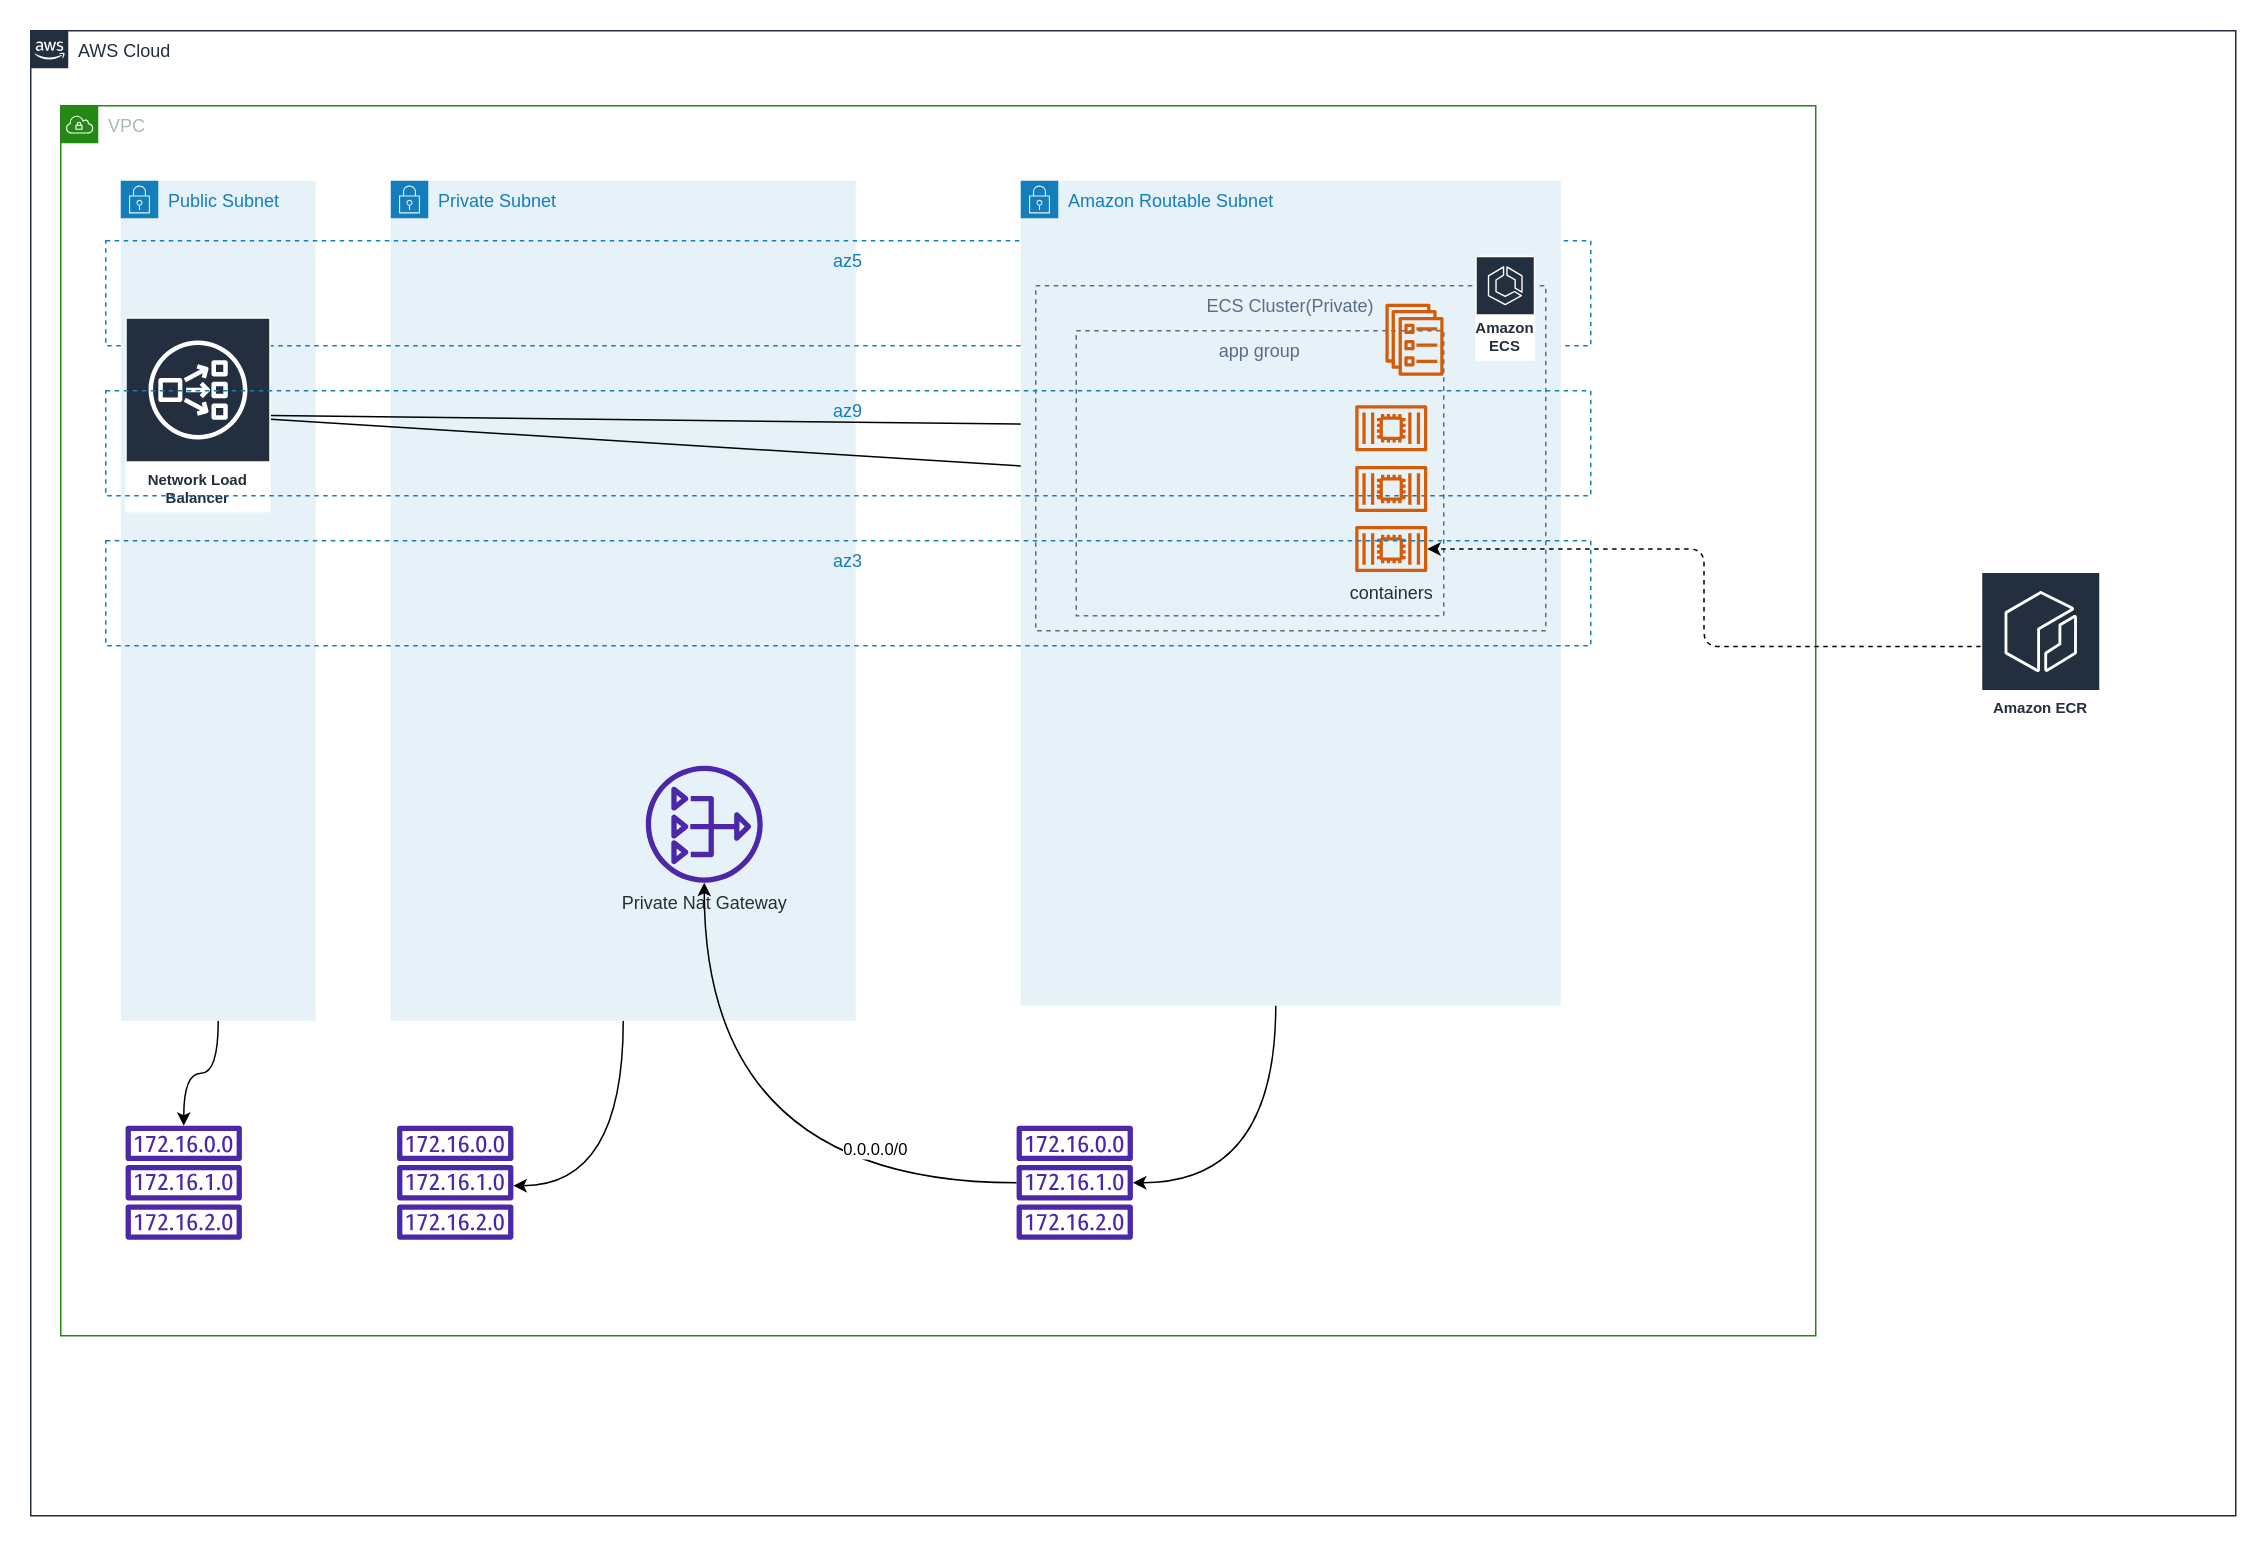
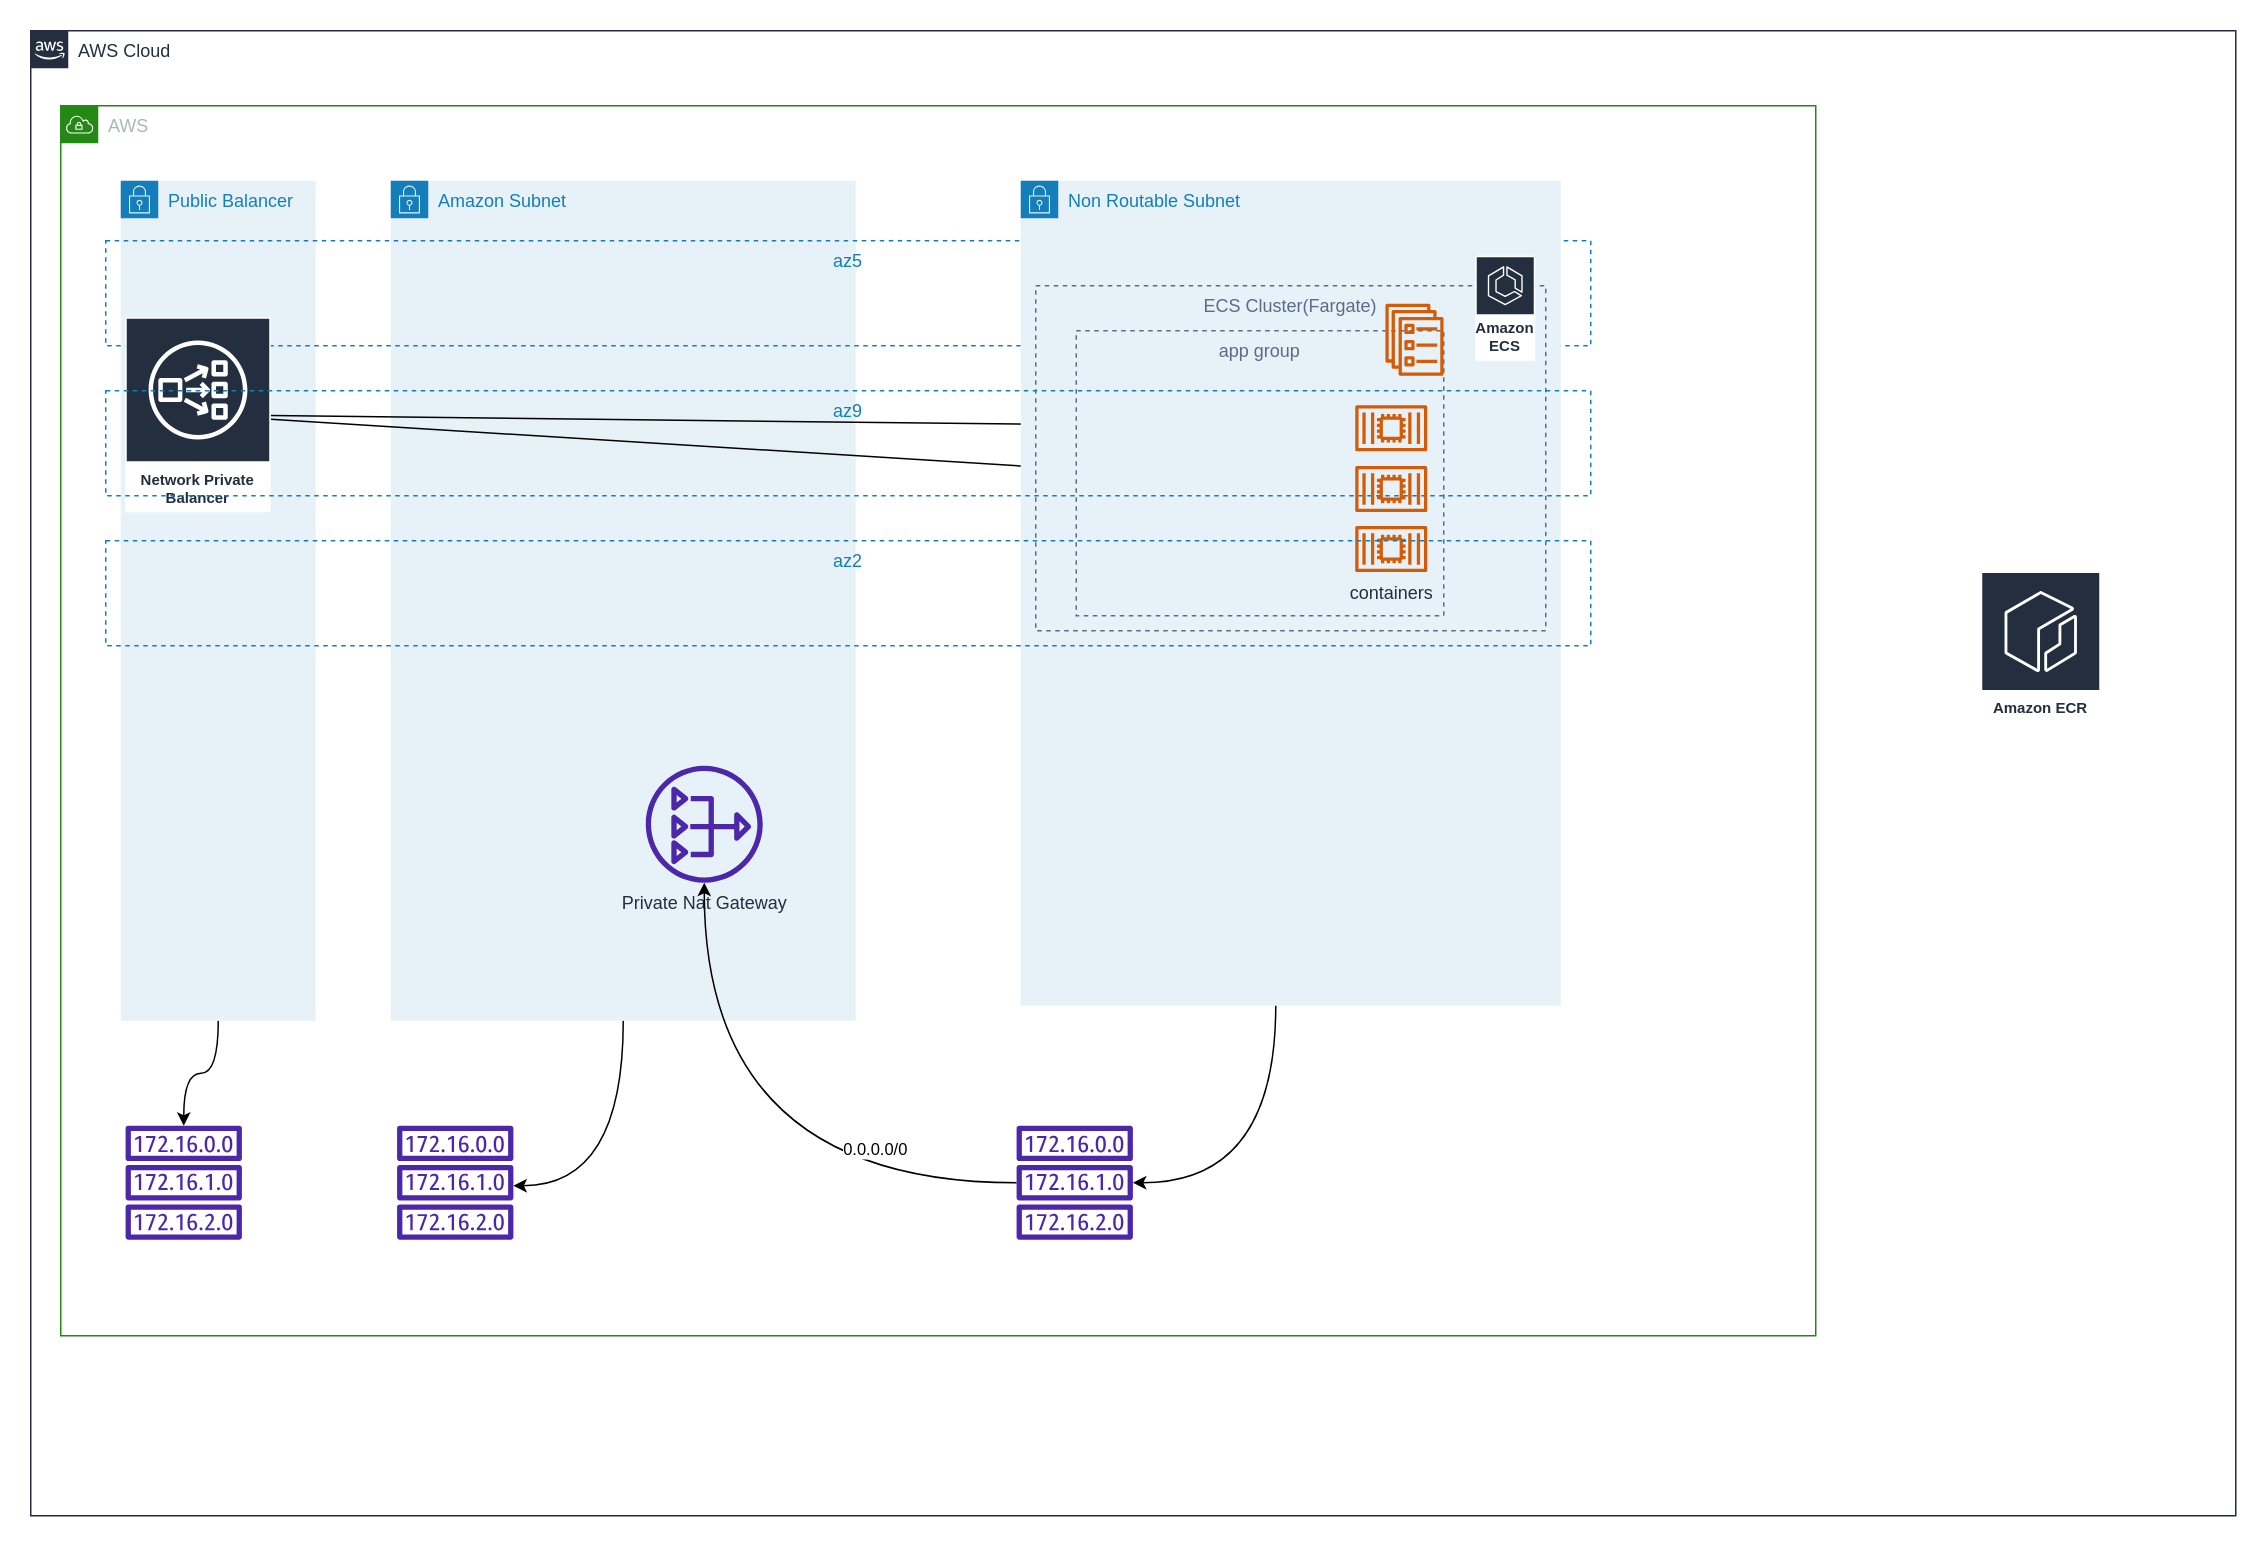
- <mxCell id="3" value="VPC" style="points=[[0,0],[0.25,0],[0.5,0],[0.75,0],[1,0],[1,0.25],[1,0.5],[1,0.75],[1,1],[0.75,1],[0.5,1],[0.25,1],[0,1],[0,0.75],[0,0.5],[0,0.25]];outlineConnect=0;gradientColor=none;html=1;whiteSpace=wrap;fontSize=12;fontStyle=0;container=1;pointerEvents=0;collapsible=0;recursiveResize=0;shape=mxgraph.aws4.group;grIcon=mxgraph.aws4.group_vpc;strokeColor=#248814;fillColor=none;verticalAlign=top;align=left;spacingLeft=30;fontColor=#AAB7B8;dashed=0;" parent="2" vertex="1"><mxGeometry x="20" y="50" width="1170" height="820" as="geometry" /></mxCell>
+ <mxCell id="3" value="AWS" style="points=[[0,0],[0.25,0],[0.5,0],[0.75,0],[1,0],[1,0.25],[1,0.5],[1,0.75],[1,1],[0.75,1],[0.5,1],[0.25,1],[0,1],[0,0.75],[0,0.5],[0,0.25]];outlineConnect=0;gradientColor=none;html=1;whiteSpace=wrap;fontSize=12;fontStyle=0;container=1;pointerEvents=0;collapsible=0;recursiveResize=0;shape=mxgraph.aws4.group;grIcon=mxgraph.aws4.group_vpc;strokeColor=#248814;fillColor=none;verticalAlign=top;align=left;spacingLeft=30;fontColor=#AAB7B8;dashed=0;" parent="2" vertex="1"><mxGeometry x="20" y="50" width="1170" height="820" as="geometry" /></mxCell>
- <mxCell id="8" value="Public Subnet" style="points=[[0,0],[0.25,0],[0.5,0],[0.75,0],[1,0],[1,0.25],[1,0.5],[1,0.75],[1,1],[0.75,1],[0.5,1],[0.25,1],[0,1],[0,0.75],[0,0.5],[0,0.25]];outlineConnect=0;gradientColor=none;html=1;whiteSpace=wrap;fontSize=12;fontStyle=0;container=1;pointerEvents=0;collapsible=0;recursiveResize=0;shape=mxgraph.aws4.group;grIcon=mxgraph.aws4.group_security_group;grStroke=0;strokeColor=#147EBA;fillColor=#E6F2F8;verticalAlign=top;align=left;spacingLeft=30;fontColor=#147EBA;dashed=0;" parent="3" vertex="1"><mxGeometry x="40" y="50" width="130" height="560" as="geometry" /></mxCell>
+ <mxCell id="8" value="Public Balancer" style="points=[[0,0],[0.25,0],[0.5,0],[0.75,0],[1,0],[1,0.25],[1,0.5],[1,0.75],[1,1],[0.75,1],[0.5,1],[0.25,1],[0,1],[0,0.75],[0,0.5],[0,0.25]];outlineConnect=0;gradientColor=none;html=1;whiteSpace=wrap;fontSize=12;fontStyle=0;container=1;pointerEvents=0;collapsible=0;recursiveResize=0;shape=mxgraph.aws4.group;grIcon=mxgraph.aws4.group_security_group;grStroke=0;strokeColor=#147EBA;fillColor=#E6F2F8;verticalAlign=top;align=left;spacingLeft=30;fontColor=#147EBA;dashed=0;" parent="3" vertex="1"><mxGeometry x="40" y="50" width="130" height="560" as="geometry" /></mxCell>
- <mxCell id="5" value="Private Subnet" style="points=[[0,0],[0.25,0],[0.5,0],[0.75,0],[1,0],[1,0.25],[1,0.5],[1,0.75],[1,1],[0.75,1],[0.5,1],[0.25,1],[0,1],[0,0.75],[0,0.5],[0,0.25]];outlineConnect=0;gradientColor=none;html=1;whiteSpace=wrap;fontSize=12;fontStyle=0;container=1;pointerEvents=0;collapsible=0;recursiveResize=0;shape=mxgraph.aws4.group;grIcon=mxgraph.aws4.group_security_group;grStroke=0;strokeColor=#147EBA;fillColor=#E6F2F8;verticalAlign=top;align=left;spacingLeft=30;fontColor=#147EBA;dashed=0;" vertex="1" parent="3"><mxGeometry x="220" y="50" width="310" height="560" as="geometry" /></mxCell>
+ <mxCell id="5" value="Amazon Subnet" style="points=[[0,0],[0.25,0],[0.5,0],[0.75,0],[1,0],[1,0.25],[1,0.5],[1,0.75],[1,1],[0.75,1],[0.5,1],[0.25,1],[0,1],[0,0.75],[0,0.5],[0,0.25]];outlineConnect=0;gradientColor=none;html=1;whiteSpace=wrap;fontSize=12;fontStyle=0;container=1;pointerEvents=0;collapsible=0;recursiveResize=0;shape=mxgraph.aws4.group;grIcon=mxgraph.aws4.group_security_group;grStroke=0;strokeColor=#147EBA;fillColor=#E6F2F8;verticalAlign=top;align=left;spacingLeft=30;fontColor=#147EBA;dashed=0;" vertex="1" parent="3"><mxGeometry x="220" y="50" width="310" height="560" as="geometry" /></mxCell>
- <mxCell id="16" value="Amazon Routable Subnet" style="points=[[0,0],[0.25,0],[0.5,0],[0.75,0],[1,0],[1,0.25],[1,0.5],[1,0.75],[1,1],[0.75,1],[0.5,1],[0.25,1],[0,1],[0,0.75],[0,0.5],[0,0.25]];outlineConnect=0;gradientColor=none;html=1;whiteSpace=wrap;fontSize=12;fontStyle=0;container=1;pointerEvents=0;collapsible=0;recursiveResize=0;shape=mxgraph.aws4.group;grIcon=mxgraph.aws4.group_security_group;grStroke=0;strokeColor=#147EBA;fillColor=#E6F2F8;verticalAlign=top;align=left;spacingLeft=30;fontColor=#147EBA;dashed=0;" parent="15" vertex="1"><mxGeometry width="360" height="550" as="geometry" /></mxCell>
+ <mxCell id="16" value="Non Routable Subnet" style="points=[[0,0],[0.25,0],[0.5,0],[0.75,0],[1,0],[1,0.25],[1,0.5],[1,0.75],[1,1],[0.75,1],[0.5,1],[0.25,1],[0,1],[0,0.75],[0,0.5],[0,0.25]];outlineConnect=0;gradientColor=none;html=1;whiteSpace=wrap;fontSize=12;fontStyle=0;container=1;pointerEvents=0;collapsible=0;recursiveResize=0;shape=mxgraph.aws4.group;grIcon=mxgraph.aws4.group_security_group;grStroke=0;strokeColor=#147EBA;fillColor=#E6F2F8;verticalAlign=top;align=left;spacingLeft=30;fontColor=#147EBA;dashed=0;" parent="15" vertex="1"><mxGeometry width="360" height="550" as="geometry" /></mxCell>
- <mxCell id="18" value="ECS Cluster(Private)" style="fillColor=none;strokeColor=#5A6C86;dashed=1;verticalAlign=top;fontStyle=0;fontColor=#5A6C86;" parent="14" vertex="1"><mxGeometry x="10" y="70" width="340" height="230" as="geometry" /></mxCell>
+ <mxCell id="18" value="ECS Cluster(Fargate)" style="fillColor=none;strokeColor=#5A6C86;dashed=1;verticalAlign=top;fontStyle=0;fontColor=#5A6C86;" parent="14" vertex="1"><mxGeometry x="10" y="70" width="340" height="230" as="geometry" /></mxCell>
- <mxCell id="12" value="Network Load Balancer" style="sketch=0;outlineConnect=0;fontColor=#232F3E;gradientColor=none;strokeColor=#ffffff;fillColor=#232F3E;dashed=0;verticalLabelPosition=middle;verticalAlign=bottom;align=center;html=1;whiteSpace=wrap;fontSize=10;fontStyle=1;spacing=3;shape=mxgraph.aws4.productIcon;prIcon=mxgraph.aws4.network_load_balancer;" parent="3" vertex="1"><mxGeometry x="43" y="141" width="97" height="130" as="geometry" /></mxCell>
+ <mxCell id="12" value="Network Private Balancer" style="sketch=0;outlineConnect=0;fontColor=#232F3E;gradientColor=none;strokeColor=#ffffff;fillColor=#232F3E;dashed=0;verticalLabelPosition=middle;verticalAlign=bottom;align=center;html=1;whiteSpace=wrap;fontSize=10;fontStyle=1;spacing=3;shape=mxgraph.aws4.productIcon;prIcon=mxgraph.aws4.network_load_balancer;" parent="3" vertex="1"><mxGeometry x="43" y="141" width="97" height="130" as="geometry" /></mxCell>
- <mxCell id="26" value="az3" style="fillColor=none;strokeColor=#147EBA;dashed=1;verticalAlign=top;fontStyle=0;fontColor=#147EBA;" vertex="1" parent="3"><mxGeometry x="30" y="290" width="990" height="70" as="geometry" /></mxCell>
+ <mxCell id="26" value="az2" style="fillColor=none;strokeColor=#147EBA;dashed=1;verticalAlign=top;fontStyle=0;fontColor=#147EBA;" vertex="1" parent="3"><mxGeometry x="30" y="290" width="990" height="70" as="geometry" /></mxCell>
- <mxCell id="33" style="edgeStyle=orthogonalEdgeStyle;html=1;dashed=1;" parent="2" source="34" target="24" edge="1"><mxGeometry relative="1" as="geometry" /></mxCell>
